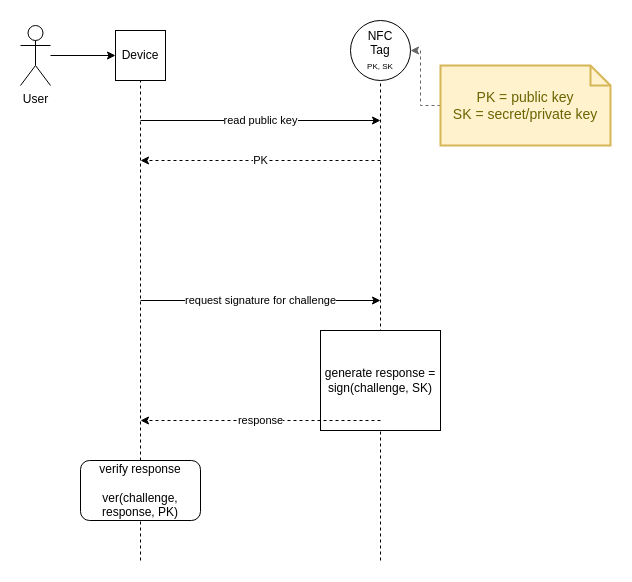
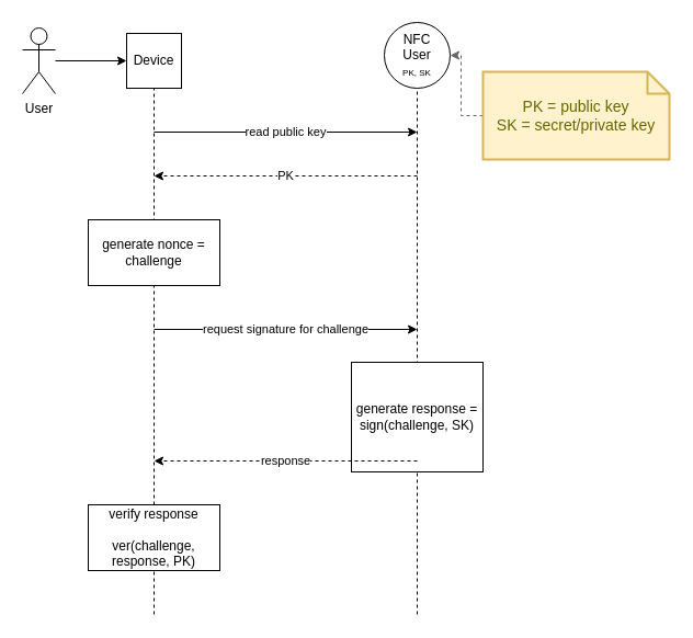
- <mxCell id="5" value="NFC&lt;br&gt;Tag&lt;br&gt;&lt;font style=&quot;font-size: 8px&quot;&gt;PK, SK&lt;/font&gt;" style="ellipse;whiteSpace=wrap;html=1;aspect=fixed;" vertex="1" parent="1"><mxGeometry x="350" y="20" width="60" height="60" as="geometry" /></mxCell>
+ <mxCell id="5" value="NFC&lt;br&gt;User&lt;br&gt;&lt;font style=&quot;font-size: 8px&quot;&gt;PK, SK&lt;/font&gt;" style="ellipse;whiteSpace=wrap;html=1;aspect=fixed;" vertex="1" parent="1"><mxGeometry x="350" y="20" width="60" height="60" as="geometry" /></mxCell>
+ <mxCell id="16" value="generate nonce = challenge" style="rounded=0;whiteSpace=wrap;html=1;" vertex="1" parent="1"><mxGeometry x="80" y="200" width="120" height="60" as="geometry" /></mxCell>
- <mxCell id="12" value="verify response&lt;br&gt;&lt;br&gt;ver(challenge, response, PK)" style="whiteSpace=wrap;html=1;rounded=1;" vertex="1" parent="1"><mxGeometry x="80" y="460" width="120" height="60" as="geometry" /></mxCell>
+ <mxCell id="12" value="verify response&lt;br&gt;&lt;br&gt;ver(challenge, response, PK)" style="rounded=0;whiteSpace=wrap;html=1;" vertex="1" parent="1"><mxGeometry x="80" y="460" width="120" height="60" as="geometry" /></mxCell>
